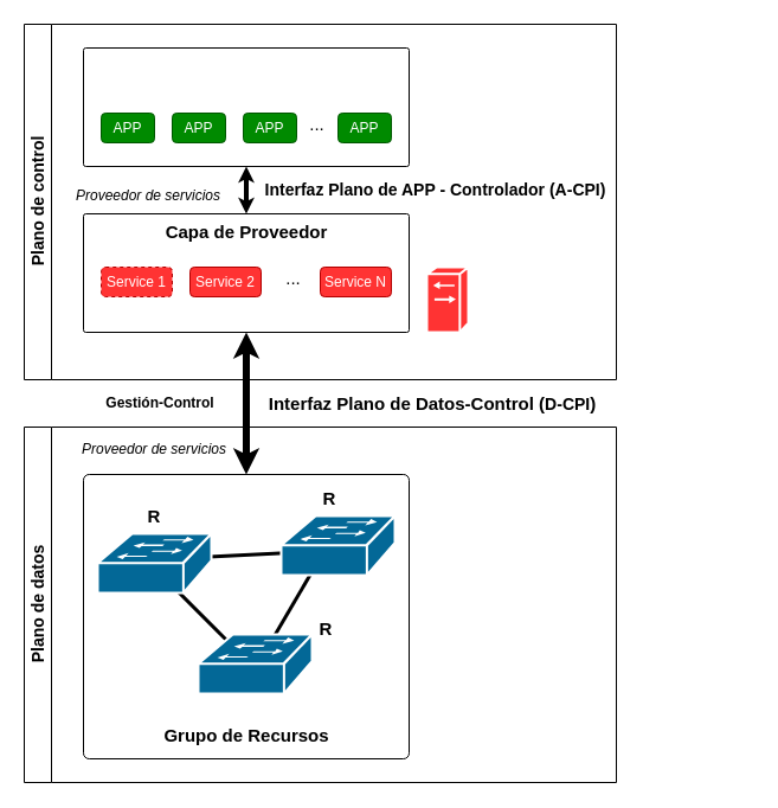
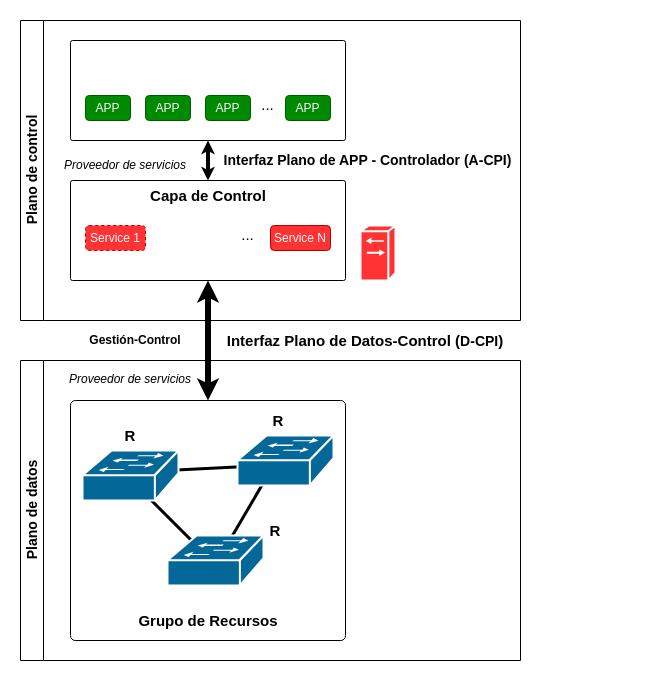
- <mxCell id="6" value="&lt;font style=&quot;font-size: 15px;&quot;&gt;&lt;b&gt;Capa de Proveedor&lt;/b&gt;&lt;/font&gt;" style="text;html=1;align=center;verticalAlign=middle;whiteSpace=wrap;rounded=0;" parent="2" vertex="1"><mxGeometry x="75.5" y="160" width="224" height="30" as="geometry" /></mxCell>
+ <mxCell id="6" value="&lt;font style=&quot;font-size: 15px;&quot;&gt;&lt;b&gt;Capa de Control&lt;/b&gt;&lt;/font&gt;" style="text;html=1;align=center;verticalAlign=middle;whiteSpace=wrap;rounded=0;" parent="2" vertex="1"><mxGeometry x="75.5" y="160" width="224" height="30" as="geometry" /></mxCell>
- <mxCell id="15" value="Service 2" style="rounded=1;whiteSpace=wrap;html=1;fillColor=#FF3333;strokeColor=#B20000;fontColor=#ffffff;" vertex="1" parent="2"><mxGeometry x="140" y="205" width="60" height="25" as="geometry" /></mxCell>
